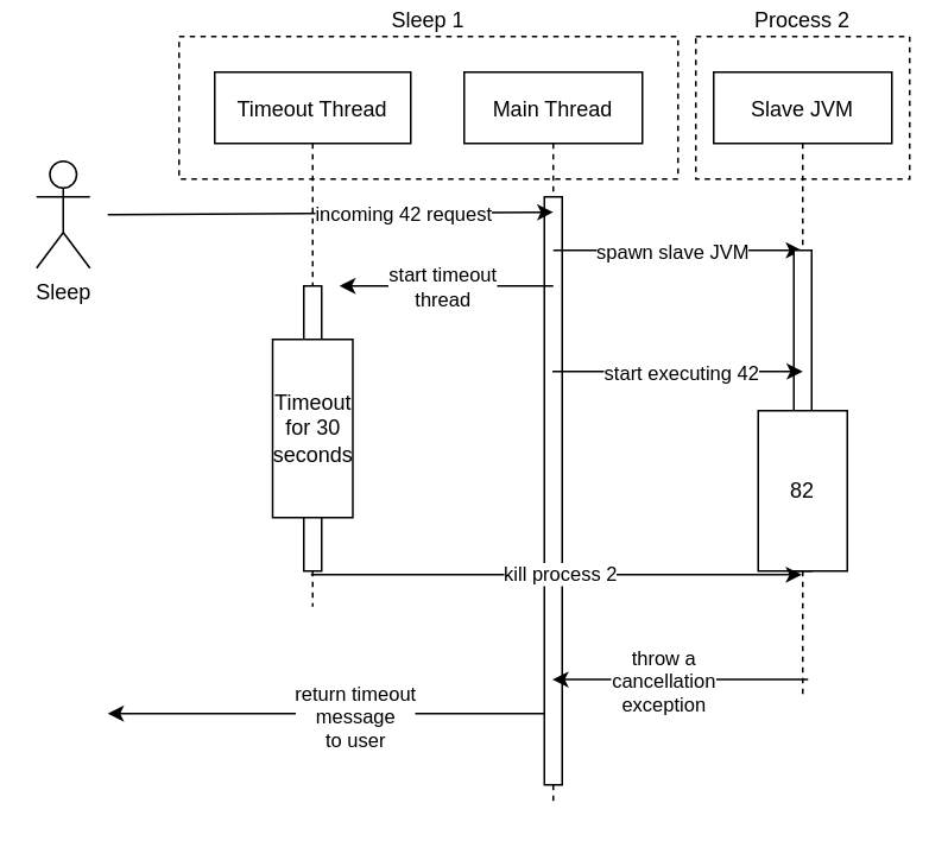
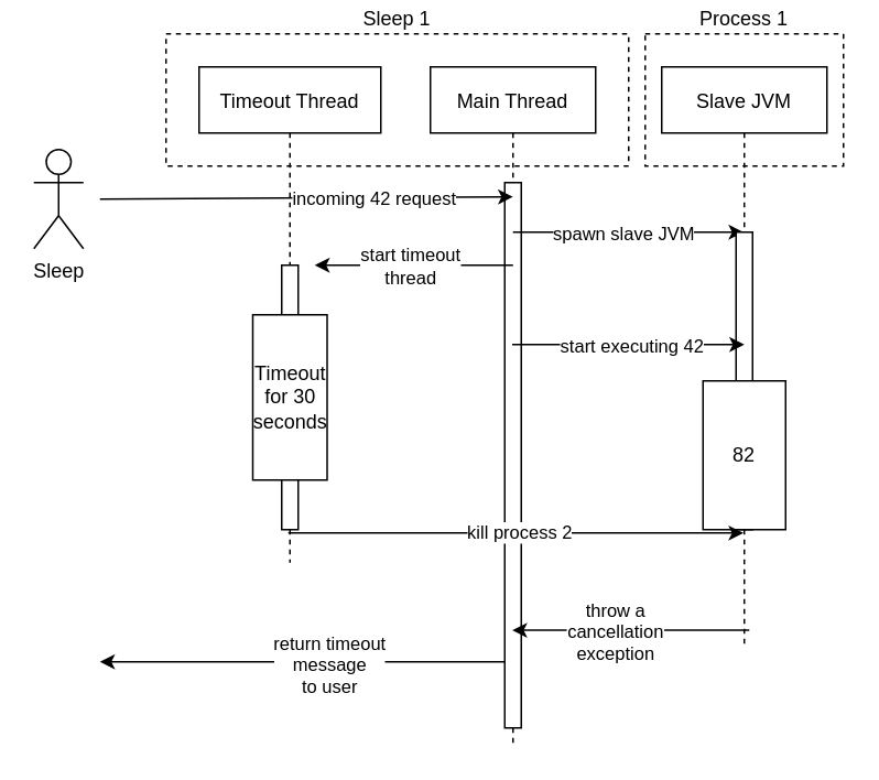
- <mxCell id="26" value="Process 2" style="rounded=0;whiteSpace=wrap;html=1;dashed=1;perimeterSpacing=0;fillColor=none;labelPosition=center;verticalLabelPosition=top;align=center;verticalAlign=bottom;" vertex="1" parent="1"><mxGeometry x="390" y="20" width="120" height="80" as="geometry" /></mxCell>
+ <mxCell id="26" value="Process 1" style="rounded=0;whiteSpace=wrap;html=1;dashed=1;perimeterSpacing=0;fillColor=none;labelPosition=center;verticalLabelPosition=top;align=center;verticalAlign=bottom;" vertex="1" parent="1"><mxGeometry x="390" y="20" width="120" height="80" as="geometry" /></mxCell>
